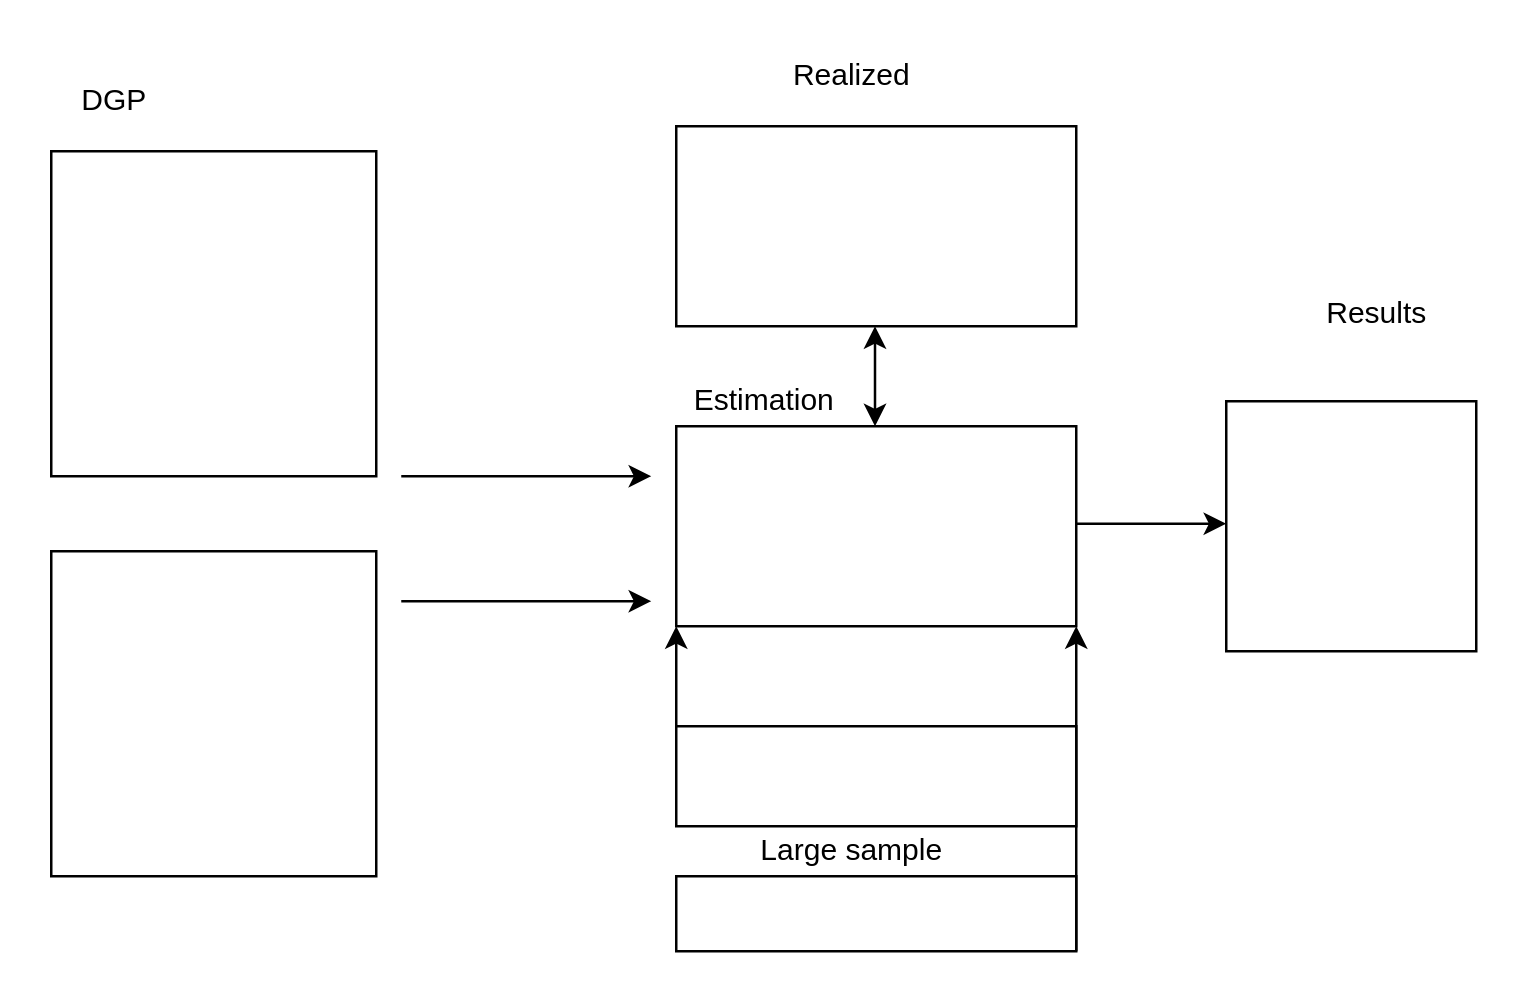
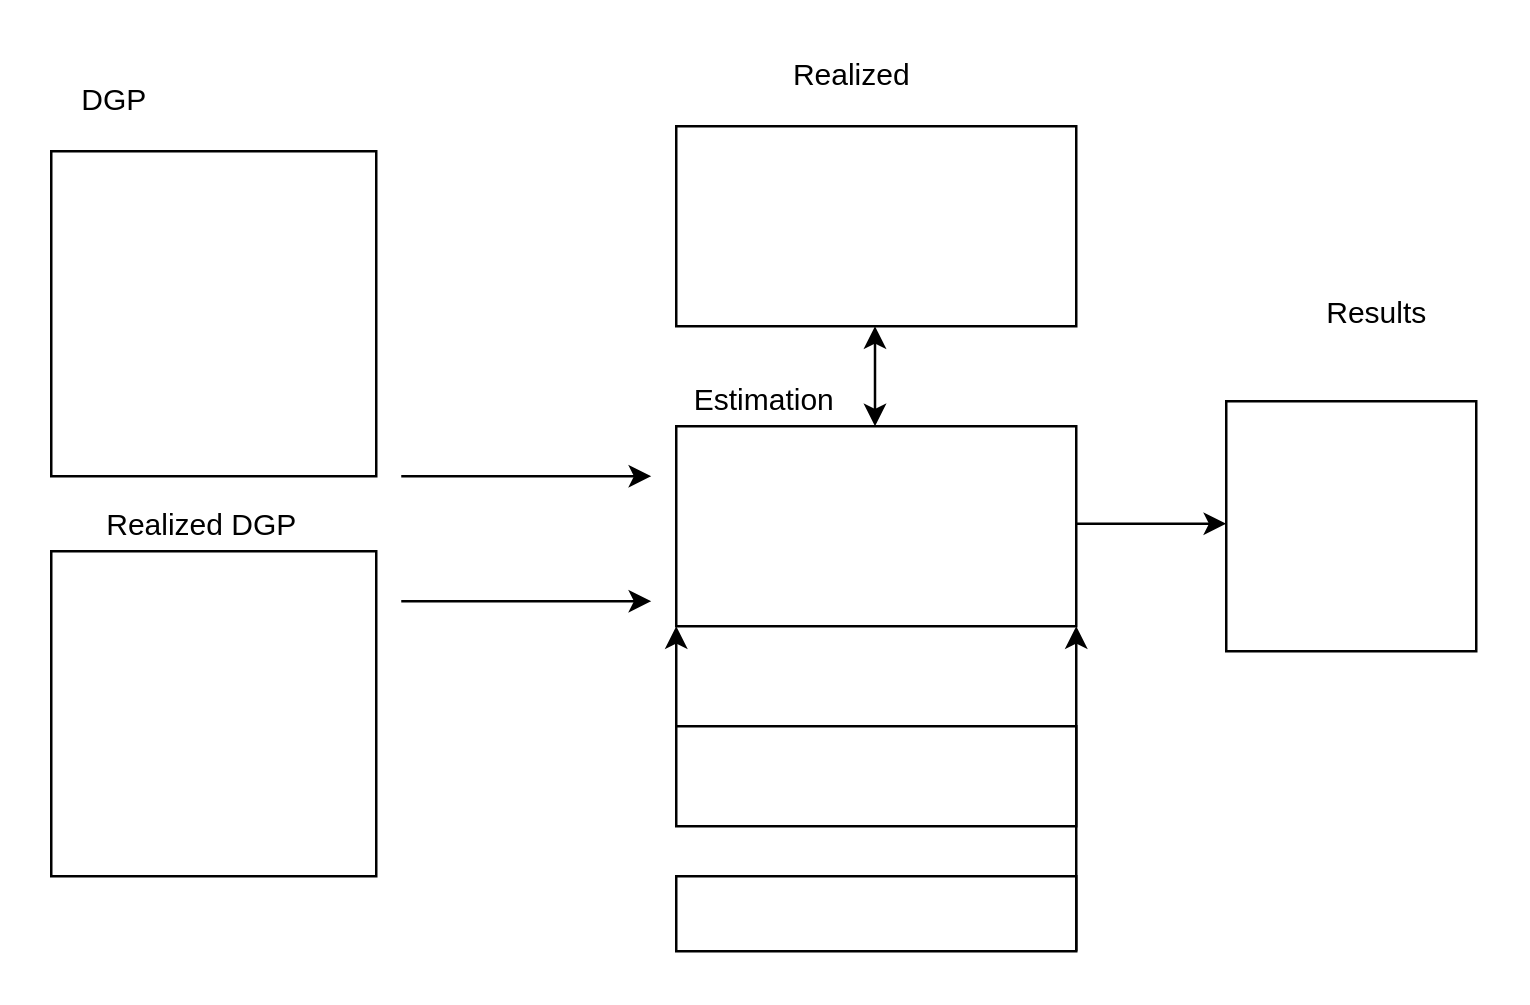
+ <mxCell id="13" value="Realized DGP" style="text;html=1;align=center;verticalAlign=middle;resizable=0;points=[];autosize=1;strokeColor=none;" vertex="1" parent="1"><mxGeometry x="35" y="200" width="90" height="20" as="geometry" /></mxCell>
- <mxCell id="20" value="Large sample" style="text;html=1;align=center;verticalAlign=middle;resizable=0;points=[];autosize=1;strokeColor=none;" vertex="1" parent="1"><mxGeometry x="295" y="330" width="90" height="20" as="geometry" /></mxCell>
